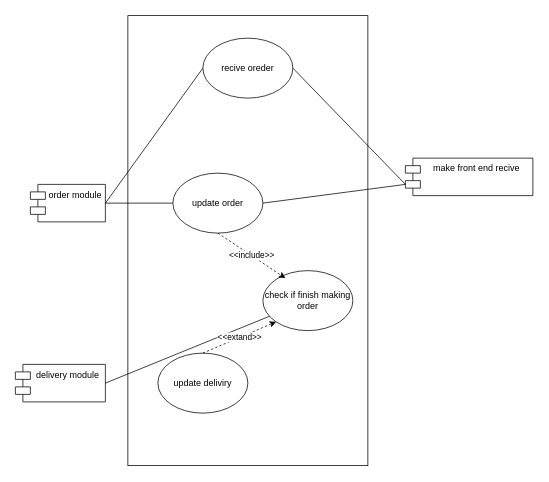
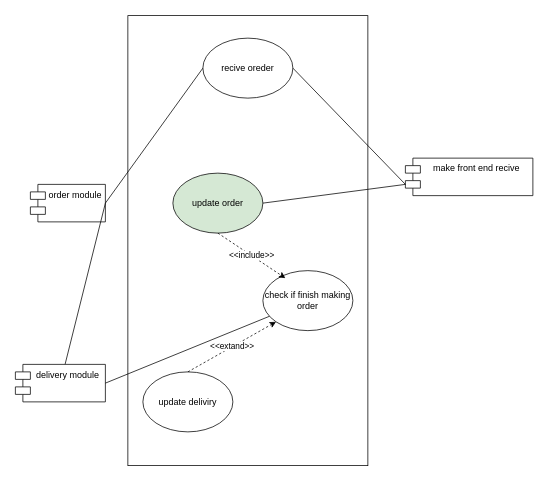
- <mxCell id="7" value="" style="endArrow=none;html=1;exitX=1;exitY=0.5;exitDx=0;exitDy=0;entryX=0;entryY=0.5;entryDx=0;entryDy=0;" edge="1" parent="1" source="6" target="4"><mxGeometry width="50" height="50" relative="1" as="geometry"><mxPoint x="410" y="390" as="sourcePoint" /><mxPoint x="460" y="340" as="targetPoint" /></mxGeometry></mxCell>
+ <mxCell id="7" value="" style="endArrow=none;html=1;exitX=1;exitY=0.5;exitDx=0;exitDy=0;" edge="1" parent="1" source="6" target="9"><mxGeometry width="50" height="50" relative="1" as="geometry"><mxPoint x="410" y="390" as="sourcePoint" /><mxPoint x="460" y="340" as="targetPoint" /></mxGeometry></mxCell>
- <mxCell id="4" value="update order" style="ellipse;whiteSpace=wrap;html=1;" vertex="1" parent="1"><mxGeometry x="230" y="230" width="120" height="80" as="geometry" /></mxCell>
+ <mxCell id="4" value="update order" style="ellipse;whiteSpace=wrap;html=1;fillColor=#d5e8d4;" vertex="1" parent="1"><mxGeometry x="230" y="230" width="120" height="80" as="geometry" /></mxCell>
- <mxCell id="5" value="update deliviry" style="ellipse;whiteSpace=wrap;html=1;" vertex="1" parent="1"><mxGeometry x="210" y="470" width="120" height="80" as="geometry" /></mxCell>
+ <mxCell id="5" value="update deliviry" style="ellipse;whiteSpace=wrap;html=1;" vertex="1" parent="1"><mxGeometry x="190" y="495" width="120" height="80" as="geometry" /></mxCell>
